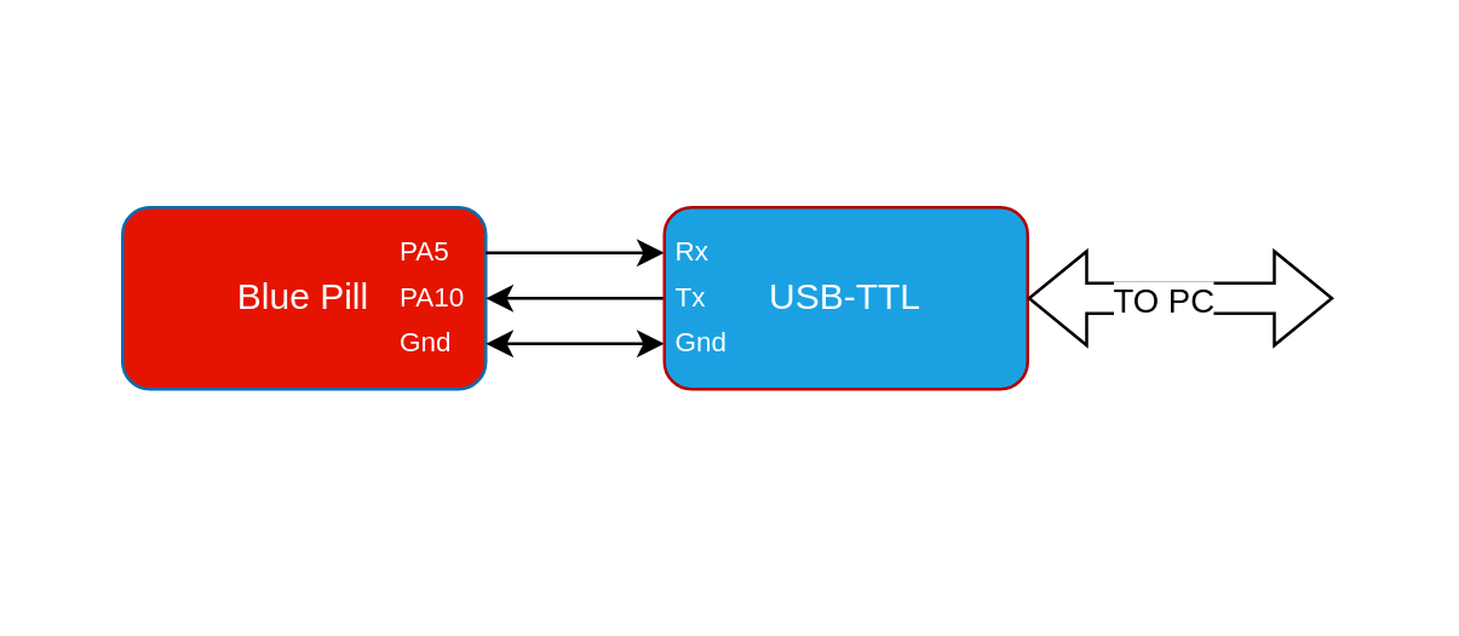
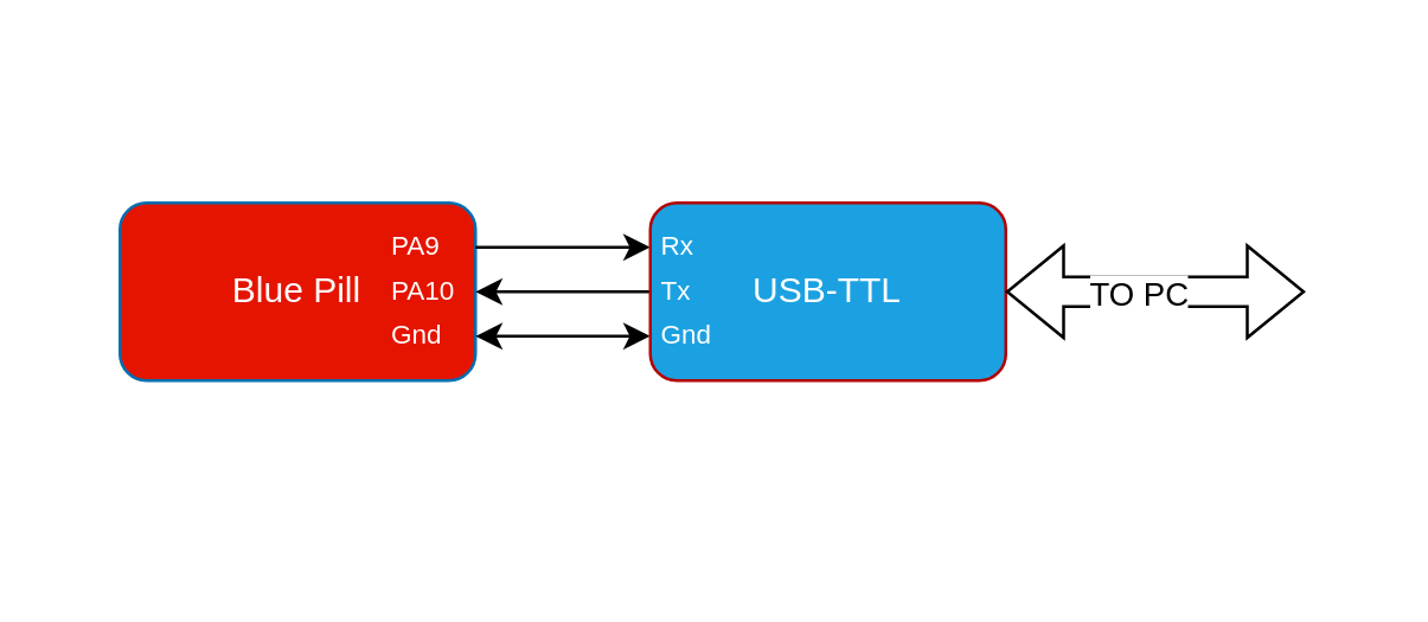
- <mxCell id="5" value="PA5" style="text;html=1;strokeColor=none;fillColor=none;align=left;verticalAlign=middle;whiteSpace=wrap;rounded=0;fontColor=#FFFFFF;fontSize=9;" vertex="1" parent="2"><mxGeometry x="90" y="10" width="20" height="10" as="geometry" /></mxCell>
+ <mxCell id="5" value="PA9" style="text;html=1;strokeColor=none;fillColor=none;align=left;verticalAlign=middle;whiteSpace=wrap;rounded=0;fontColor=#FFFFFF;fontSize=9;" vertex="1" parent="2"><mxGeometry x="90" y="10" width="20" height="10" as="geometry" /></mxCell>
